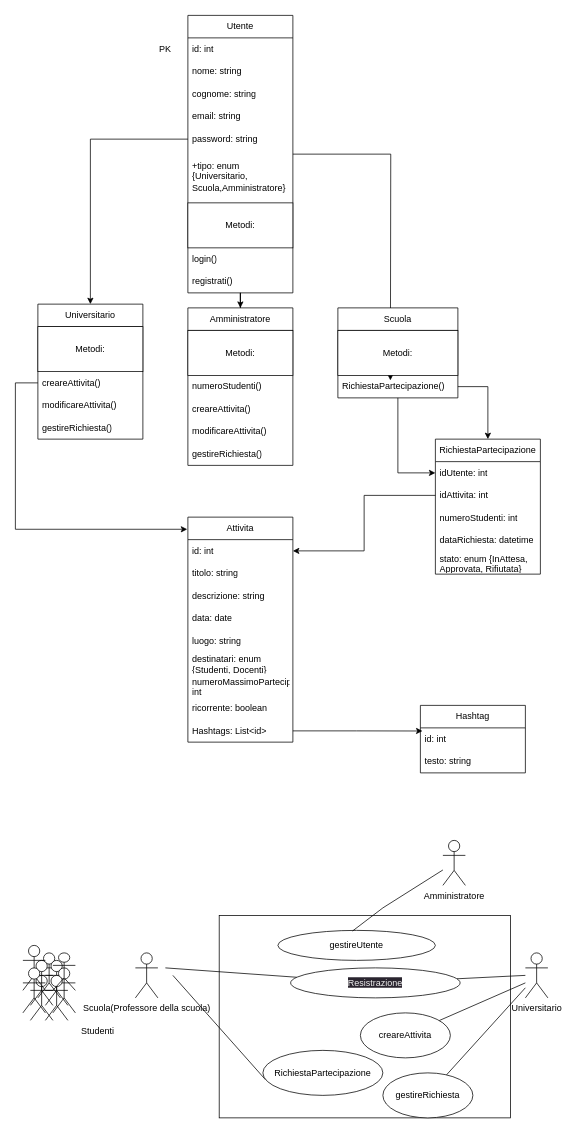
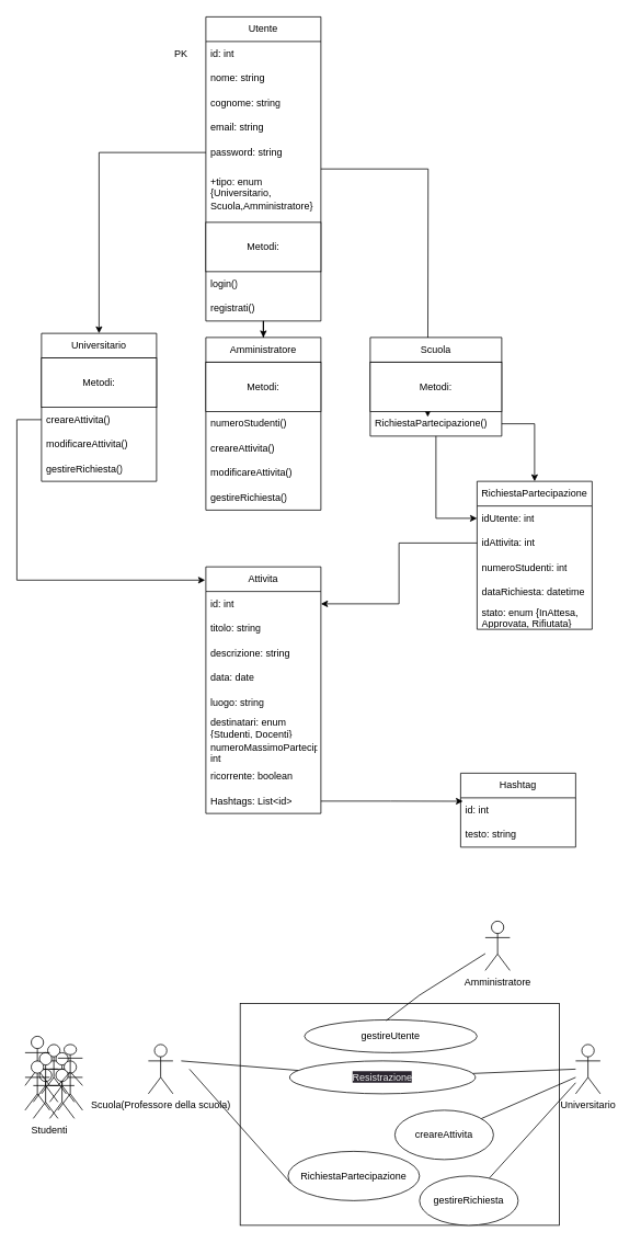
- <mxCell id="73" value="&lt;span style=&quot;color: rgb(240, 240, 240); font-family: Helvetica; font-size: 12px; font-style: normal; font-variant-ligatures: normal; font-variant-caps: normal; font-weight: 400; letter-spacing: normal; orphans: 2; text-align: center; text-indent: 0px; text-transform: none; widows: 2; word-spacing: 0px; -webkit-text-stroke-width: 0px; background-color: rgb(42, 37, 47); text-decoration-thickness: initial; text-decoration-style: initial; text-decoration-color: initial; float: none; display: inline !important;&quot;&gt;Resistrazione&lt;/span&gt;" style="ellipse;whiteSpace=wrap;html=1;" vertex="1" parent="1"><mxGeometry x="387" y="1290" width="226" height="40" as="geometry" /></mxCell>
+ <mxCell id="73" value="&lt;span style=&quot;color: rgb(240, 240, 240); font-family: Helvetica; font-size: 12px; font-style: normal; font-variant-ligatures: normal; font-variant-caps: normal; font-weight: 400; letter-spacing: normal; orphans: 2; text-align: center; text-indent: 0px; text-transform: none; widows: 2; word-spacing: 0px; -webkit-text-stroke-width: 0px; background-color: rgb(42, 37, 47); text-decoration-thickness: initial; text-decoration-style: initial; text-decoration-color: initial; float: none; display: inline !important;&quot;&gt;Resistrazione&lt;/span&gt;" style="ellipse;whiteSpace=wrap;html=1;" vertex="1" parent="1"><mxGeometry x="352" y="1290" width="226" height="40" as="geometry" /></mxCell>
- <mxCell id="66" value="Studenti" style="text;html=1;strokeColor=none;fillColor=none;align=center;verticalAlign=middle;whiteSpace=wrap;rounded=0;" vertex="1" parent="1"><mxGeometry x="100" y="1360" width="60" height="30" as="geometry" /></mxCell>
+ <mxCell id="66" value="Studenti" style="text;html=1;strokeColor=none;fillColor=none;align=center;verticalAlign=middle;whiteSpace=wrap;rounded=0;" vertex="1" parent="1"><mxGeometry x="30" y="1360" width="60" height="30" as="geometry" /></mxCell>
